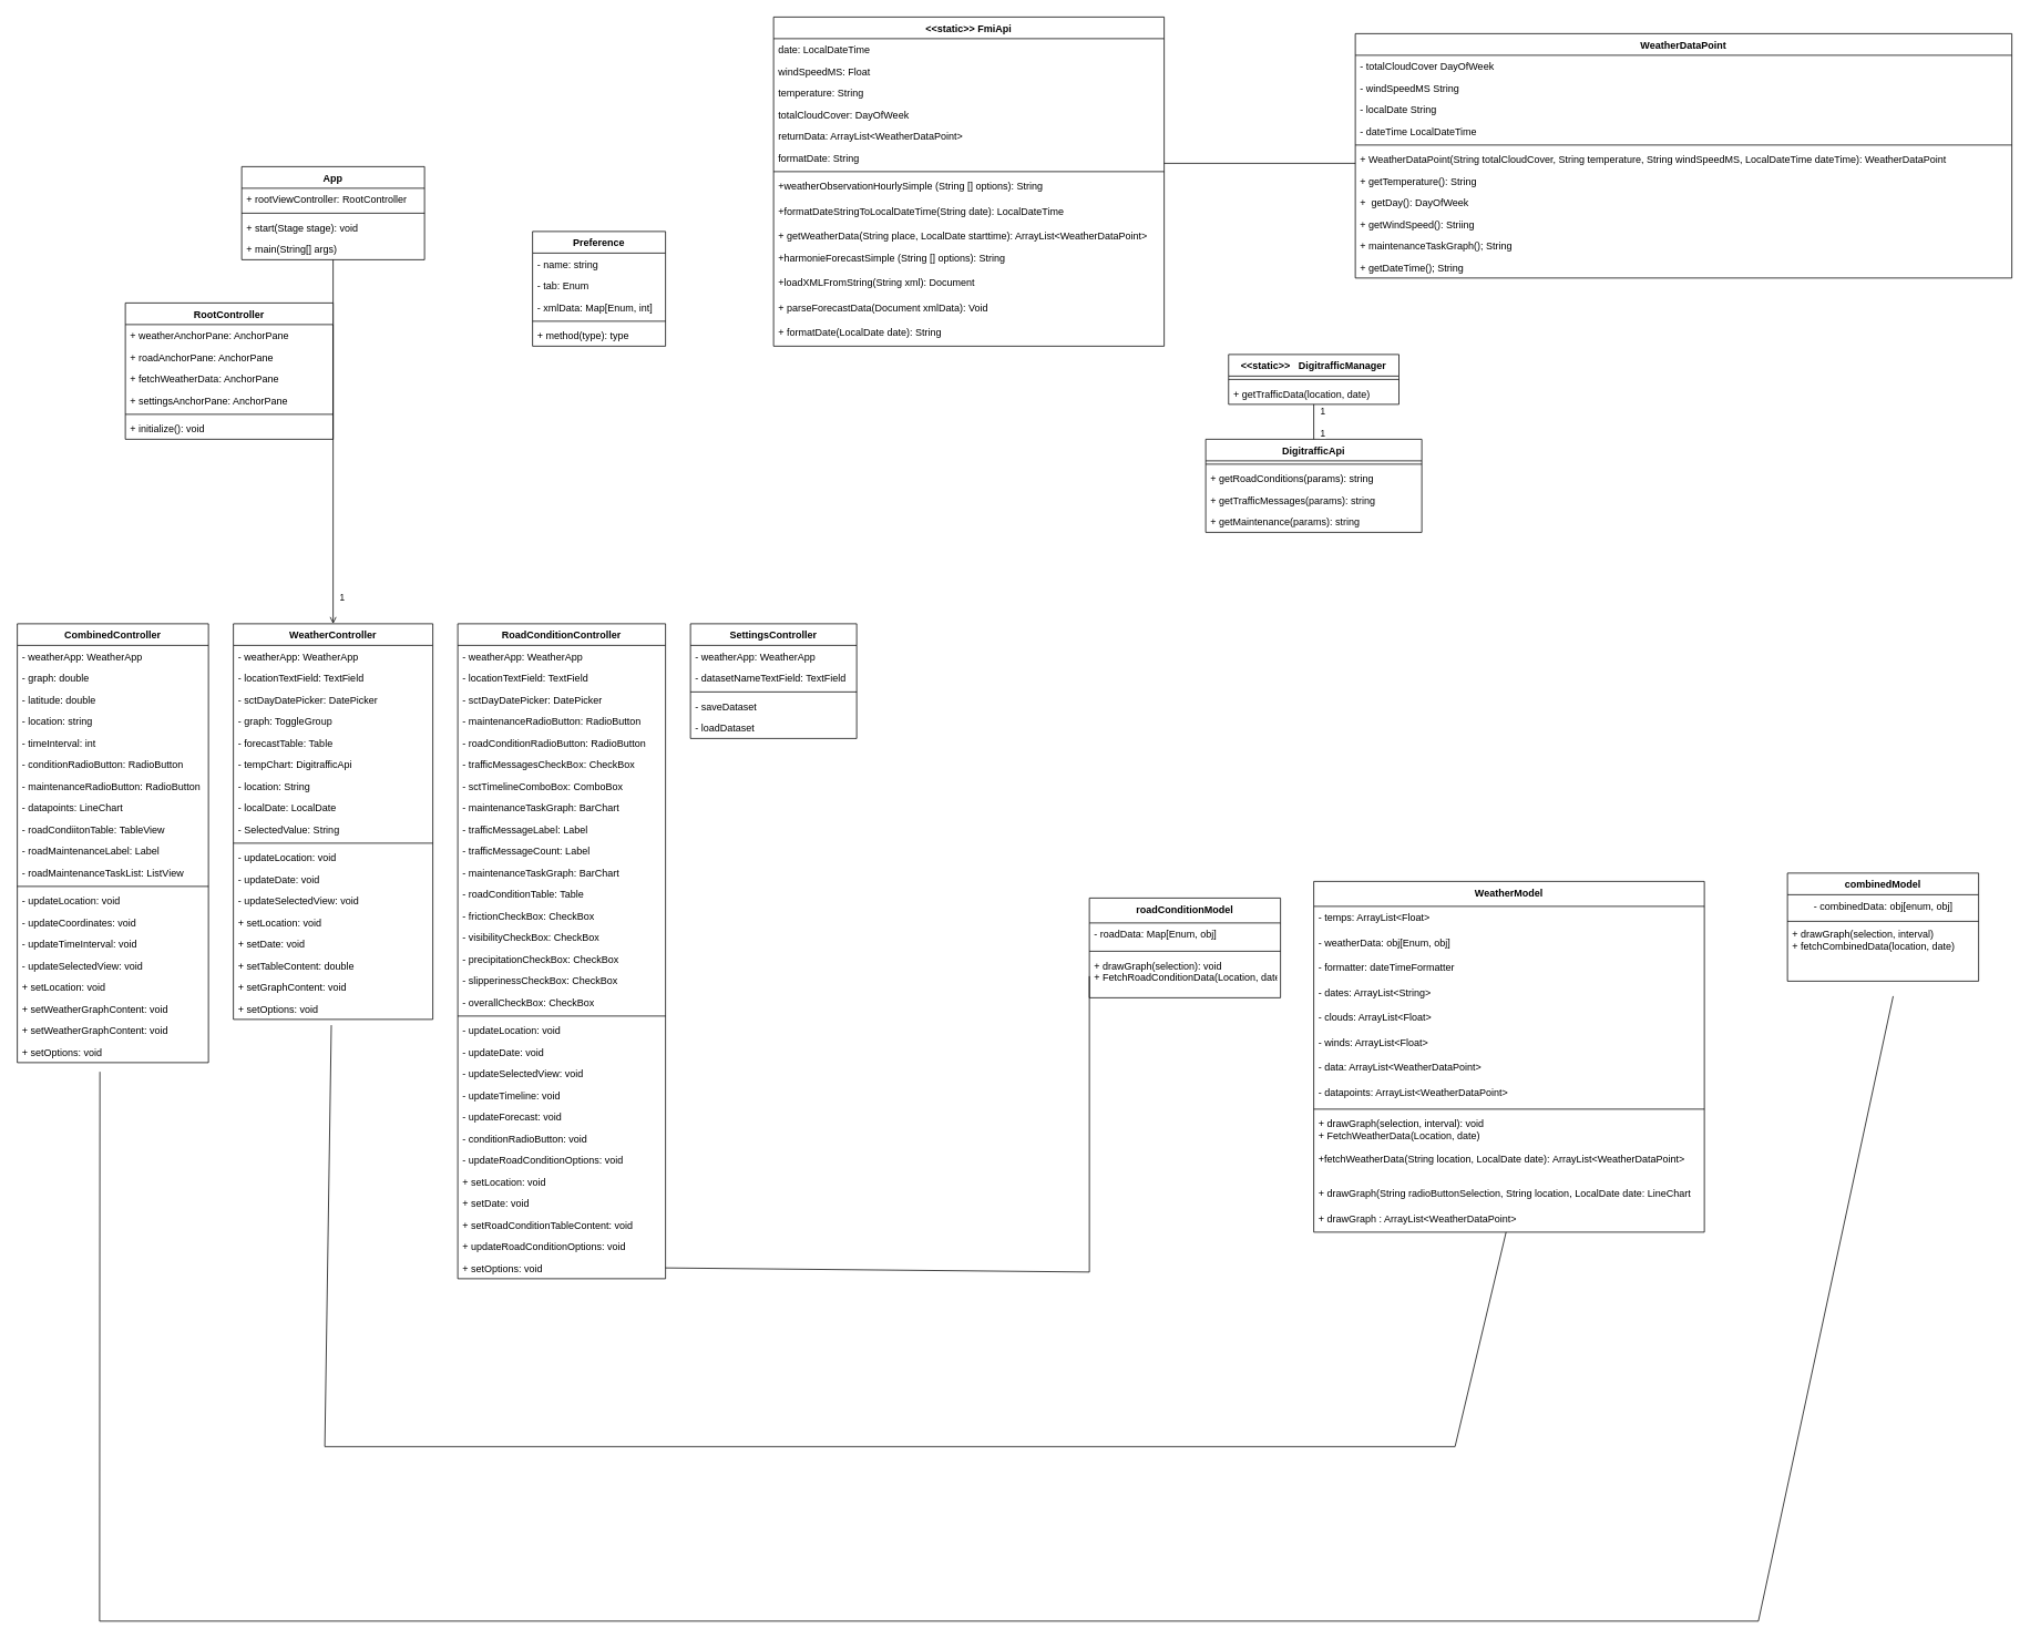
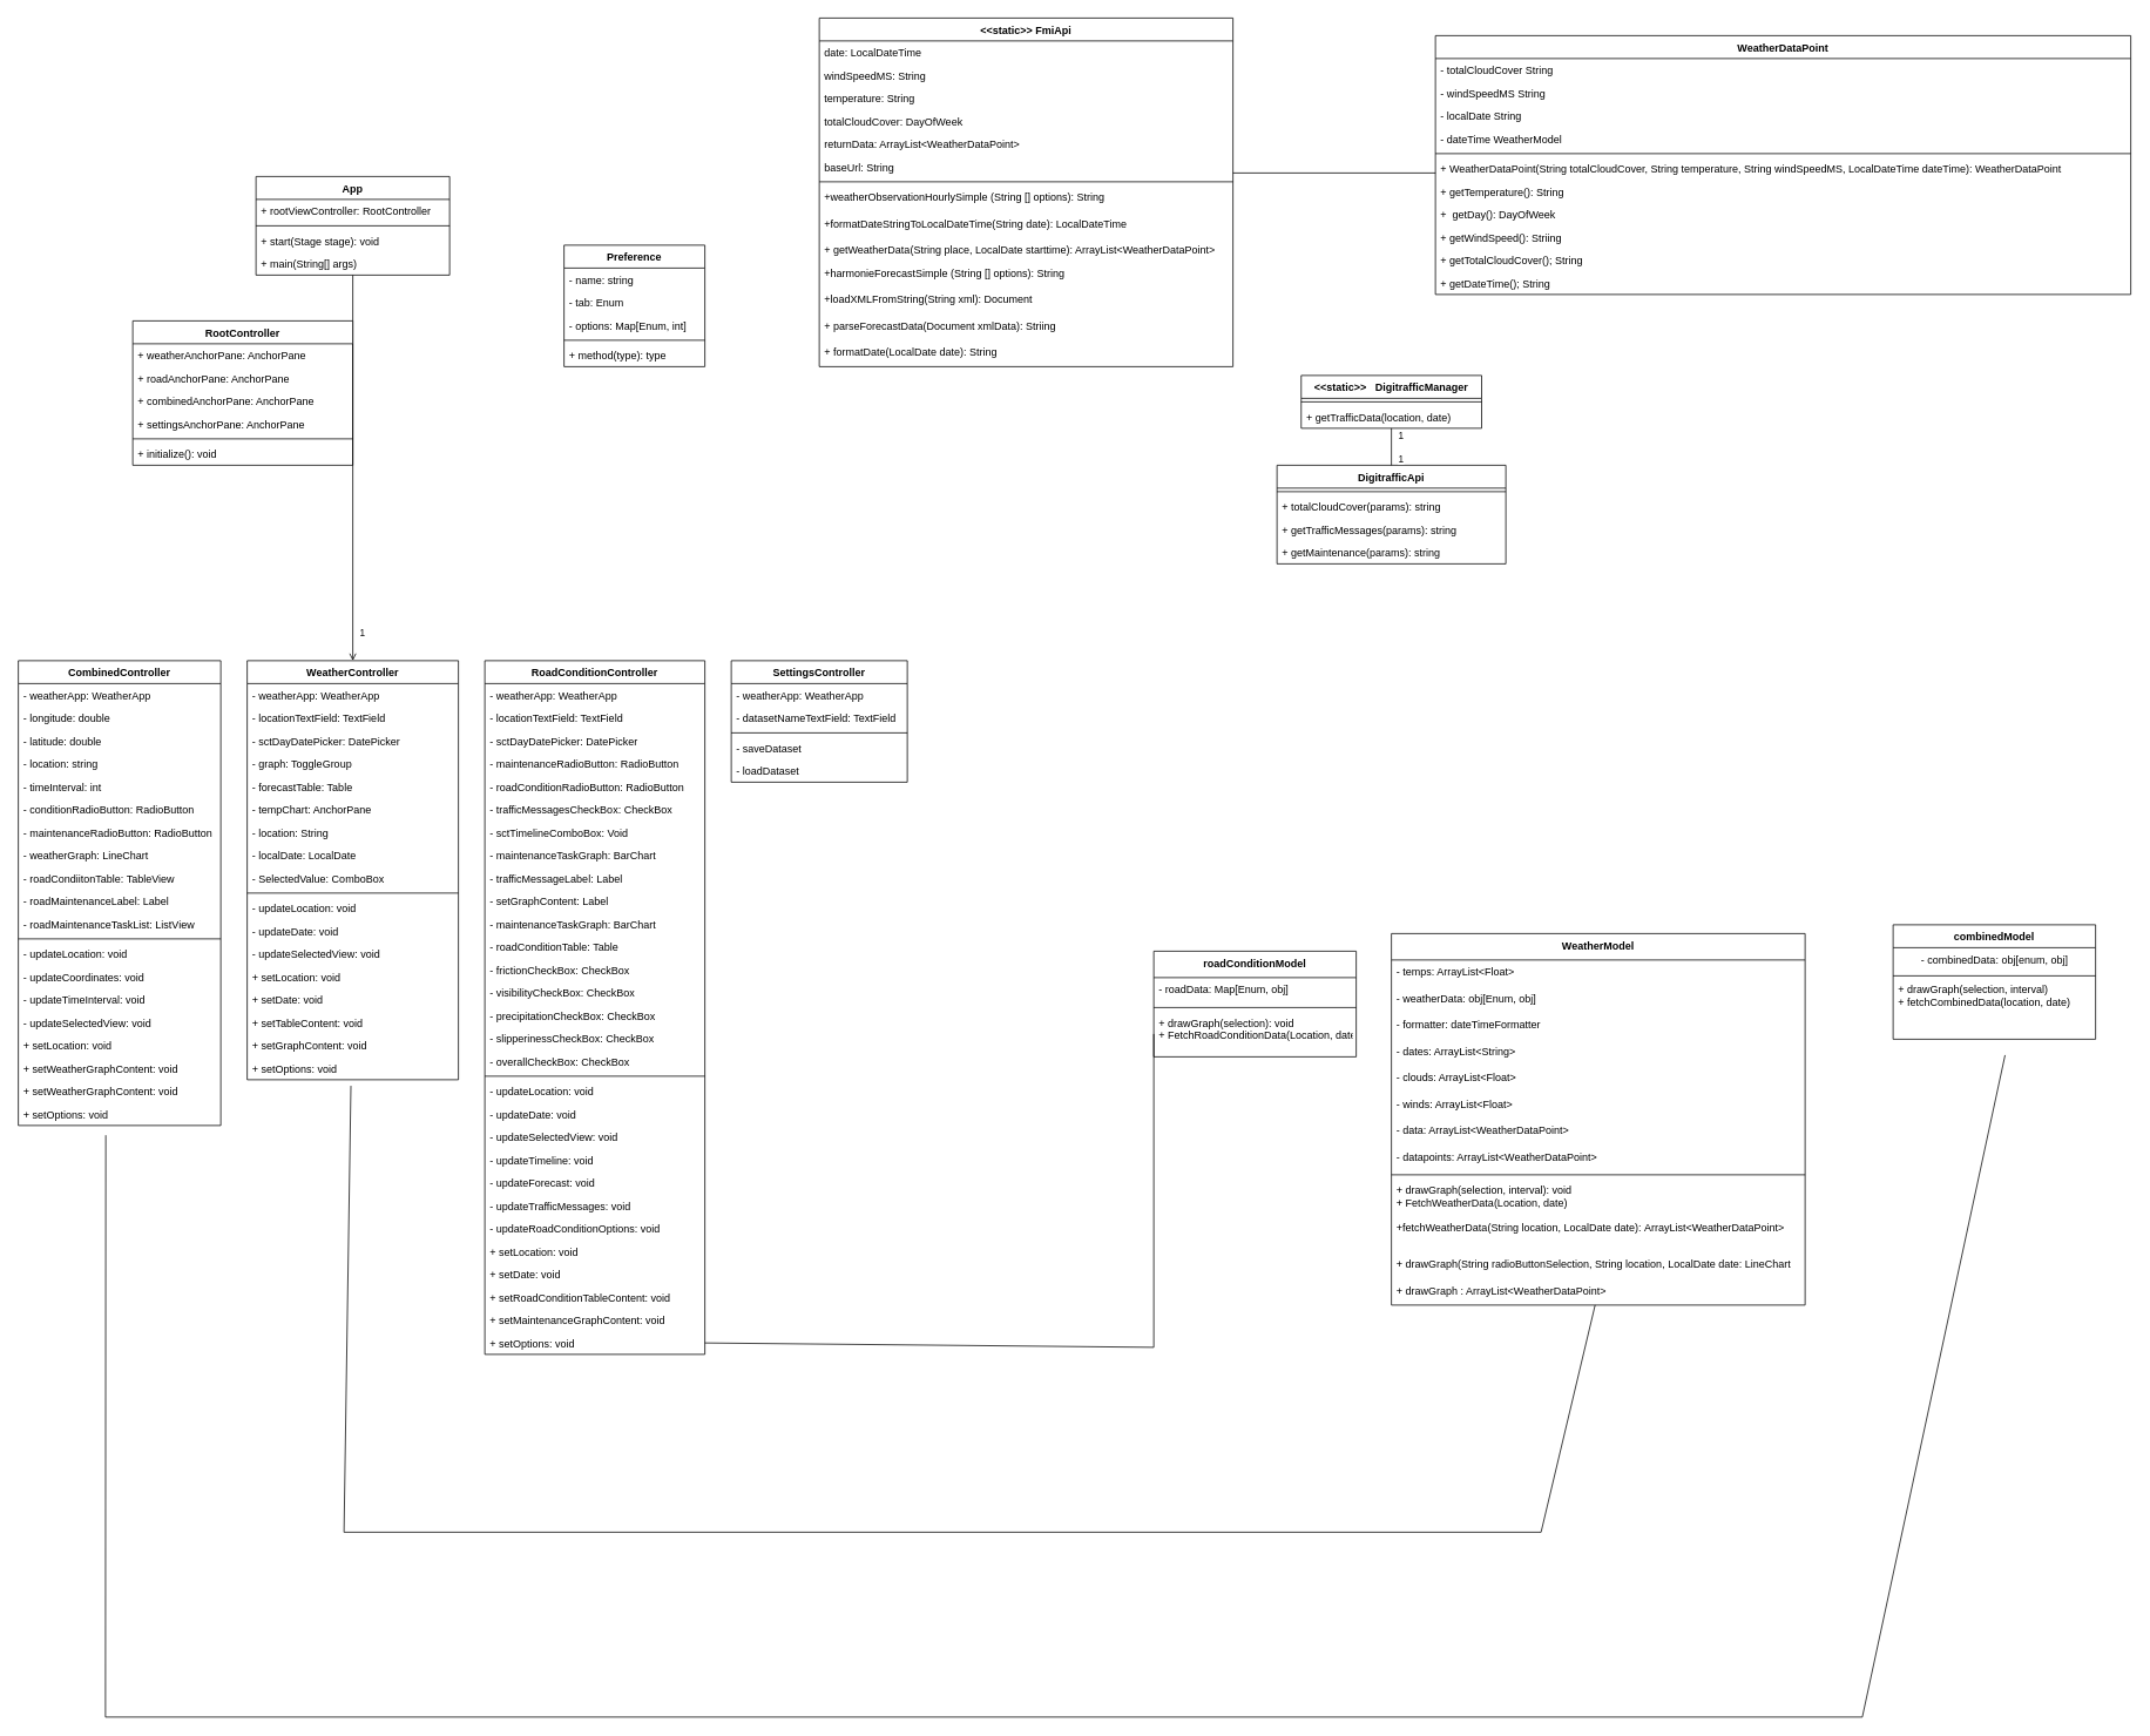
- <mxCell id="144" value="- totalCloudCover DayOfWeek" style="text;strokeColor=none;fillColor=none;align=left;verticalAlign=top;spacingLeft=4;spacingRight=4;overflow=hidden;rotatable=0;points=[[0,0.5],[1,0.5]];portConstraint=eastwest;" vertex="1" parent="143"><mxGeometry y="26" width="790" height="26" as="geometry" /></mxCell>
+ <mxCell id="144" value="- totalCloudCover String" style="text;strokeColor=none;fillColor=none;align=left;verticalAlign=top;spacingLeft=4;spacingRight=4;overflow=hidden;rotatable=0;points=[[0,0.5],[1,0.5]];portConstraint=eastwest;" vertex="1" parent="143"><mxGeometry y="26" width="790" height="26" as="geometry" /></mxCell>
- <mxCell id="130" value="windSpeedMS: Float" style="text;strokeColor=none;fillColor=none;align=left;verticalAlign=top;spacingLeft=4;spacingRight=4;overflow=hidden;rotatable=0;points=[[0,0.5],[1,0.5]];portConstraint=eastwest;" vertex="1" parent="128"><mxGeometry y="52" width="470" height="26" as="geometry" /></mxCell>
+ <mxCell id="130" value="windSpeedMS: String" style="text;strokeColor=none;fillColor=none;align=left;verticalAlign=top;spacingLeft=4;spacingRight=4;overflow=hidden;rotatable=0;points=[[0,0.5],[1,0.5]];portConstraint=eastwest;" vertex="1" parent="128"><mxGeometry y="52" width="470" height="26" as="geometry" /></mxCell>
- <mxCell id="147" value="- dateTime LocalDateTime" style="text;strokeColor=none;fillColor=none;align=left;verticalAlign=top;spacingLeft=4;spacingRight=4;overflow=hidden;rotatable=0;points=[[0,0.5],[1,0.5]];portConstraint=eastwest;" vertex="1" parent="143"><mxGeometry y="104" width="790" height="26" as="geometry" /></mxCell>
+ <mxCell id="147" value="- dateTime WeatherModel" style="text;strokeColor=none;fillColor=none;align=left;verticalAlign=top;spacingLeft=4;spacingRight=4;overflow=hidden;rotatable=0;points=[[0,0.5],[1,0.5]];portConstraint=eastwest;" vertex="1" parent="143"><mxGeometry y="104" width="790" height="26" as="geometry" /></mxCell>
- <mxCell id="134" value="formatDate: String" style="text;strokeColor=none;fillColor=none;align=left;verticalAlign=top;spacingLeft=4;spacingRight=4;overflow=hidden;rotatable=0;points=[[0,0.5],[1,0.5]];portConstraint=eastwest;" vertex="1" parent="128"><mxGeometry y="156" width="470" height="26" as="geometry" /></mxCell>
+ <mxCell id="134" value="baseUrl: String" style="text;strokeColor=none;fillColor=none;align=left;verticalAlign=top;spacingLeft=4;spacingRight=4;overflow=hidden;rotatable=0;points=[[0,0.5],[1,0.5]];portConstraint=eastwest;" vertex="1" parent="128"><mxGeometry y="156" width="470" height="26" as="geometry" /></mxCell>
- <mxCell id="153" value="+ maintenanceTaskGraph(); String" style="text;strokeColor=none;fillColor=none;align=left;verticalAlign=top;spacingLeft=4;spacingRight=4;overflow=hidden;rotatable=0;points=[[0,0.5],[1,0.5]];portConstraint=eastwest;" vertex="1" parent="143"><mxGeometry y="242" width="790" height="26" as="geometry" /></mxCell>
+ <mxCell id="153" value="+ getTotalCloudCover(); String" style="text;strokeColor=none;fillColor=none;align=left;verticalAlign=top;spacingLeft=4;spacingRight=4;overflow=hidden;rotatable=0;points=[[0,0.5],[1,0.5]];portConstraint=eastwest;" vertex="1" parent="143"><mxGeometry y="242" width="790" height="26" as="geometry" /></mxCell>
- <mxCell id="88" value="- xmlData: Map[Enum, int]" style="text;strokeColor=none;fillColor=none;align=left;verticalAlign=top;spacingLeft=4;spacingRight=4;overflow=hidden;rotatable=0;points=[[0,0.5],[1,0.5]];portConstraint=eastwest;" parent="85" vertex="1"><mxGeometry y="78" width="160" height="26" as="geometry" /></mxCell>
+ <mxCell id="88" value="- options: Map[Enum, int]" style="text;strokeColor=none;fillColor=none;align=left;verticalAlign=top;spacingLeft=4;spacingRight=4;overflow=hidden;rotatable=0;points=[[0,0.5],[1,0.5]];portConstraint=eastwest;" parent="85" vertex="1"><mxGeometry y="78" width="160" height="26" as="geometry" /></mxCell>
- <mxCell id="141" value="+ parseForecastData(Document xmlData): Void " style="text;strokeColor=none;fillColor=none;align=left;verticalAlign=top;spacingLeft=4;spacingRight=4;overflow=hidden;rotatable=0;points=[[0,0.5],[1,0.5]];portConstraint=eastwest;" vertex="1" parent="128"><mxGeometry y="336" width="470" height="30" as="geometry" /></mxCell>
+ <mxCell id="141" value="+ parseForecastData(Document xmlData): Striing " style="text;strokeColor=none;fillColor=none;align=left;verticalAlign=top;spacingLeft=4;spacingRight=4;overflow=hidden;rotatable=0;points=[[0,0.5],[1,0.5]];portConstraint=eastwest;" vertex="1" parent="128"><mxGeometry y="336" width="470" height="30" as="geometry" /></mxCell>
- <mxCell id="158" value="+ fetchWeatherData: AnchorPane" style="text;strokeColor=none;fillColor=none;align=left;verticalAlign=top;spacingLeft=4;spacingRight=4;overflow=hidden;rotatable=0;points=[[0,0.5],[1,0.5]];portConstraint=eastwest;" vertex="1" parent="155"><mxGeometry y="78" width="250" height="26" as="geometry" /></mxCell>
+ <mxCell id="158" value="+ combinedAnchorPane: AnchorPane" style="text;strokeColor=none;fillColor=none;align=left;verticalAlign=top;spacingLeft=4;spacingRight=4;overflow=hidden;rotatable=0;points=[[0,0.5],[1,0.5]];portConstraint=eastwest;" vertex="1" parent="155"><mxGeometry y="78" width="250" height="26" as="geometry" /></mxCell>
- <mxCell id="4" value="+ getRoadConditions(params): string" style="text;strokeColor=none;fillColor=none;align=left;verticalAlign=top;spacingLeft=4;spacingRight=4;overflow=hidden;rotatable=0;points=[[0,0.5],[1,0.5]];portConstraint=eastwest;" parent="2" vertex="1"><mxGeometry y="34" width="260" height="26" as="geometry" /></mxCell>
+ <mxCell id="4" value="+ totalCloudCover(params): string" style="text;strokeColor=none;fillColor=none;align=left;verticalAlign=top;spacingLeft=4;spacingRight=4;overflow=hidden;rotatable=0;points=[[0,0.5],[1,0.5]];portConstraint=eastwest;" parent="2" vertex="1"><mxGeometry y="34" width="260" height="26" as="geometry" /></mxCell>
- <mxCell id="66" value="- graph: double" style="text;strokeColor=none;fillColor=none;align=left;verticalAlign=top;spacingLeft=4;spacingRight=4;overflow=hidden;rotatable=0;points=[[0,0.5],[1,0.5]];portConstraint=eastwest;" parent="64" vertex="1"><mxGeometry y="52" width="230" height="26" as="geometry" /></mxCell>
+ <mxCell id="66" value="- longitude: double" style="text;strokeColor=none;fillColor=none;align=left;verticalAlign=top;spacingLeft=4;spacingRight=4;overflow=hidden;rotatable=0;points=[[0,0.5],[1,0.5]];portConstraint=eastwest;" parent="64" vertex="1"><mxGeometry y="52" width="230" height="26" as="geometry" /></mxCell>
- <mxCell id="13" value="- tempChart: DigitrafficApi" style="text;strokeColor=none;fillColor=none;align=left;verticalAlign=top;spacingLeft=4;spacingRight=4;overflow=hidden;rotatable=0;points=[[0,0.5],[1,0.5]];portConstraint=eastwest;" vertex="1" parent="7"><mxGeometry y="156" width="240" height="26" as="geometry" /></mxCell>
+ <mxCell id="13" value="- tempChart: AnchorPane" style="text;strokeColor=none;fillColor=none;align=left;verticalAlign=top;spacingLeft=4;spacingRight=4;overflow=hidden;rotatable=0;points=[[0,0.5],[1,0.5]];portConstraint=eastwest;" vertex="1" parent="7"><mxGeometry y="156" width="240" height="26" as="geometry" /></mxCell>
- <mxCell id="33" value="- sctTimelineComboBox: ComboBox" style="text;strokeColor=none;fillColor=none;align=left;verticalAlign=top;spacingLeft=4;spacingRight=4;overflow=hidden;rotatable=0;points=[[0,0.5],[1,0.5]];portConstraint=eastwest;" parent="26" vertex="1"><mxGeometry y="182" width="250" height="26" as="geometry" /></mxCell>
+ <mxCell id="33" value="- sctTimelineComboBox: Void" style="text;strokeColor=none;fillColor=none;align=left;verticalAlign=top;spacingLeft=4;spacingRight=4;overflow=hidden;rotatable=0;points=[[0,0.5],[1,0.5]];portConstraint=eastwest;" parent="26" vertex="1"><mxGeometry y="182" width="250" height="26" as="geometry" /></mxCell>
- <mxCell id="72" value="- datapoints: LineChart" style="text;strokeColor=none;fillColor=none;align=left;verticalAlign=top;spacingLeft=4;spacingRight=4;overflow=hidden;rotatable=0;points=[[0,0.5],[1,0.5]];portConstraint=eastwest;" parent="64" vertex="1"><mxGeometry y="208" width="230" height="26" as="geometry" /></mxCell>
+ <mxCell id="72" value="- weatherGraph: LineChart" style="text;strokeColor=none;fillColor=none;align=left;verticalAlign=top;spacingLeft=4;spacingRight=4;overflow=hidden;rotatable=0;points=[[0,0.5],[1,0.5]];portConstraint=eastwest;" parent="64" vertex="1"><mxGeometry y="208" width="230" height="26" as="geometry" /></mxCell>
- <mxCell id="16" value="- SelectedValue: String" style="text;strokeColor=none;fillColor=none;align=left;verticalAlign=top;spacingLeft=4;spacingRight=4;overflow=hidden;rotatable=0;points=[[0,0.5],[1,0.5]];portConstraint=eastwest;" vertex="1" parent="7"><mxGeometry y="234" width="240" height="26" as="geometry" /></mxCell>
+ <mxCell id="16" value="- SelectedValue: ComboBox" style="text;strokeColor=none;fillColor=none;align=left;verticalAlign=top;spacingLeft=4;spacingRight=4;overflow=hidden;rotatable=0;points=[[0,0.5],[1,0.5]];portConstraint=eastwest;" vertex="1" parent="7"><mxGeometry y="234" width="240" height="26" as="geometry" /></mxCell>
- <mxCell id="36" value="- trafficMessageCount: Label" style="text;strokeColor=none;fillColor=none;align=left;verticalAlign=top;spacingLeft=4;spacingRight=4;overflow=hidden;rotatable=0;points=[[0,0.5],[1,0.5]];portConstraint=eastwest;" parent="26" vertex="1"><mxGeometry y="260" width="250" height="26" as="geometry" /></mxCell>
+ <mxCell id="36" value="- setGraphContent: Label" style="text;strokeColor=none;fillColor=none;align=left;verticalAlign=top;spacingLeft=4;spacingRight=4;overflow=hidden;rotatable=0;points=[[0,0.5],[1,0.5]];portConstraint=eastwest;" parent="26" vertex="1"><mxGeometry y="260" width="250" height="26" as="geometry" /></mxCell>
- <mxCell id="23" value="+ setTableContent: double" style="text;strokeColor=none;fillColor=none;align=left;verticalAlign=top;spacingLeft=4;spacingRight=4;overflow=hidden;rotatable=0;points=[[0,0.5],[1,0.5]];portConstraint=eastwest;" parent="7" vertex="1"><mxGeometry y="398" width="240" height="26" as="geometry" /></mxCell>
+ <mxCell id="23" value="+ setTableContent: void" style="text;strokeColor=none;fillColor=none;align=left;verticalAlign=top;spacingLeft=4;spacingRight=4;overflow=hidden;rotatable=0;points=[[0,0.5],[1,0.5]];portConstraint=eastwest;" parent="7" vertex="1"><mxGeometry y="398" width="240" height="26" as="geometry" /></mxCell>
- <mxCell id="50" value="- conditionRadioButton: void" style="text;strokeColor=none;fillColor=none;align=left;verticalAlign=top;spacingLeft=4;spacingRight=4;overflow=hidden;rotatable=0;points=[[0,0.5],[1,0.5]];portConstraint=eastwest;" parent="26" vertex="1"><mxGeometry y="606" width="250" height="26" as="geometry" /></mxCell>
+ <mxCell id="50" value="- updateTrafficMessages: void" style="text;strokeColor=none;fillColor=none;align=left;verticalAlign=top;spacingLeft=4;spacingRight=4;overflow=hidden;rotatable=0;points=[[0,0.5],[1,0.5]];portConstraint=eastwest;" parent="26" vertex="1"><mxGeometry y="606" width="250" height="26" as="geometry" /></mxCell>
- <mxCell id="55" value="+ updateRoadConditionOptions: void" style="text;strokeColor=none;fillColor=none;align=left;verticalAlign=top;spacingLeft=4;spacingRight=4;overflow=hidden;rotatable=0;points=[[0,0.5],[1,0.5]];portConstraint=eastwest;" parent="26" vertex="1"><mxGeometry y="736" width="250" height="26" as="geometry" /></mxCell>
+ <mxCell id="55" value="+ setMaintenanceGraphContent: void" style="text;strokeColor=none;fillColor=none;align=left;verticalAlign=top;spacingLeft=4;spacingRight=4;overflow=hidden;rotatable=0;points=[[0,0.5],[1,0.5]];portConstraint=eastwest;" parent="26" vertex="1"><mxGeometry y="736" width="250" height="26" as="geometry" /></mxCell>
